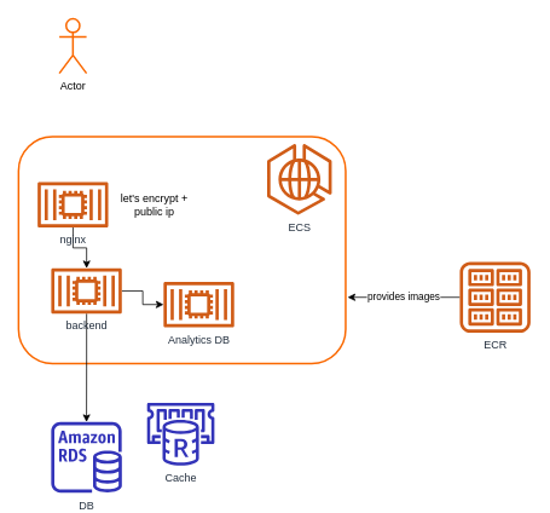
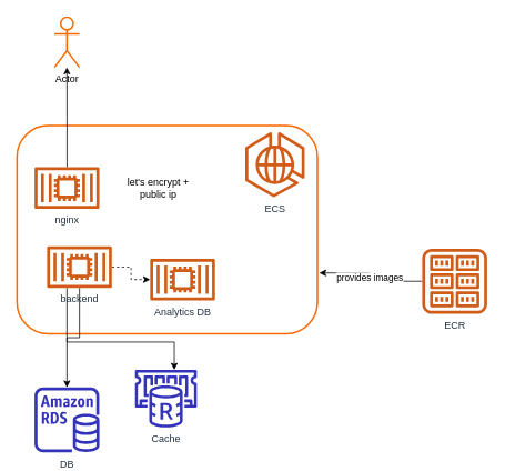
- <mxCell id="16" value="let's encrypt + public ip" style="text;html=1;strokeColor=none;fillColor=none;align=center;verticalAlign=middle;whiteSpace=wrap;rounded=0;" vertex="1" parent="1"><mxGeometry x="130" y="205" width="80" height="40" as="geometry" /></mxCell>
+ <mxCell id="16" value="let's encrypt + public ip" style="text;html=1;strokeColor=none;fillColor=none;align=center;verticalAlign=middle;whiteSpace=wrap;rounded=0;" vertex="1" parent="1"><mxGeometry x="150" y="205" width="80" height="40" as="geometry" /></mxCell>
- <mxCell id="4" style="edgeStyle=orthogonalEdgeStyle;rounded=0;orthogonalLoop=1;jettySize=auto;html=1;" edge="1" parent="1" source="5" target="9"><mxGeometry relative="1" as="geometry" /></mxCell>
+ <mxCell id="4" style="edgeStyle=orthogonalEdgeStyle;rounded=0;orthogonalLoop=1;jettySize=auto;html=1;" edge="1" parent="1" source="5" target="15"><mxGeometry relative="1" as="geometry" /></mxCell>
- <mxCell id="8" style="edgeStyle=orthogonalEdgeStyle;rounded=0;orthogonalLoop=1;jettySize=auto;html=1;" edge="1" parent="1" source="9" target="14"><mxGeometry relative="1" as="geometry" /></mxCell>
+ <mxCell id="8" style="edgeStyle=orthogonalEdgeStyle;rounded=0;orthogonalLoop=1;jettySize=auto;html=1;dashed=1;" edge="1" parent="1" source="9" target="14"><mxGeometry relative="1" as="geometry" /></mxCell>
- <mxCell id="12" value="ECR" style="outlineConnect=0;fontColor=#232F3E;gradientColor=none;fillColor=#D05C17;strokeColor=none;dashed=0;verticalLabelPosition=bottom;verticalAlign=top;align=center;html=1;fontSize=12;fontStyle=0;aspect=fixed;pointerEvents=1;shape=mxgraph.aws4.registry;" vertex="1" parent="1"><mxGeometry x="507" y="288" width="78" height="78" as="geometry" /></mxCell>
+ <mxCell id="12" value="ECR" style="outlineConnect=0;fontColor=#232F3E;gradientColor=none;fillColor=#D05C17;strokeColor=none;dashed=0;verticalLabelPosition=bottom;verticalAlign=top;align=center;html=1;fontSize=12;fontStyle=0;aspect=fixed;pointerEvents=1;shape=mxgraph.aws4.registry;" vertex="1" parent="1"><mxGeometry x="507" y="298" width="78" height="78" as="geometry" /></mxCell>
+ <mxCell id="7" style="edgeStyle=orthogonalEdgeStyle;rounded=0;orthogonalLoop=1;jettySize=auto;html=1;" edge="1" parent="1" source="9" target="13"><mxGeometry relative="1" as="geometry"><Array as="points"><mxPoint x="80" y="410" /><mxPoint x="209" y="410" /></Array></mxGeometry></mxCell>
- <mxCell id="10" value="DB" style="outlineConnect=0;fontColor=#232F3E;gradientColor=none;fillColor=#3334B9;strokeColor=none;dashed=0;verticalLabelPosition=bottom;verticalAlign=top;align=center;html=1;fontSize=12;fontStyle=0;aspect=fixed;pointerEvents=1;shape=mxgraph.aws4.rds_instance;" vertex="1" parent="1"><mxGeometry x="56" y="464.5" width="78" height="78" as="geometry" /></mxCell>
+ <mxCell id="10" value="DB" style="outlineConnect=0;fontColor=#232F3E;gradientColor=none;fillColor=#3334B9;strokeColor=none;dashed=0;verticalLabelPosition=bottom;verticalAlign=top;align=center;html=1;fontSize=12;fontStyle=0;aspect=fixed;pointerEvents=1;shape=mxgraph.aws4.rds_instance;" vertex="1" parent="1"><mxGeometry x="41" y="464.5" width="78" height="78" as="geometry" /></mxCell>
